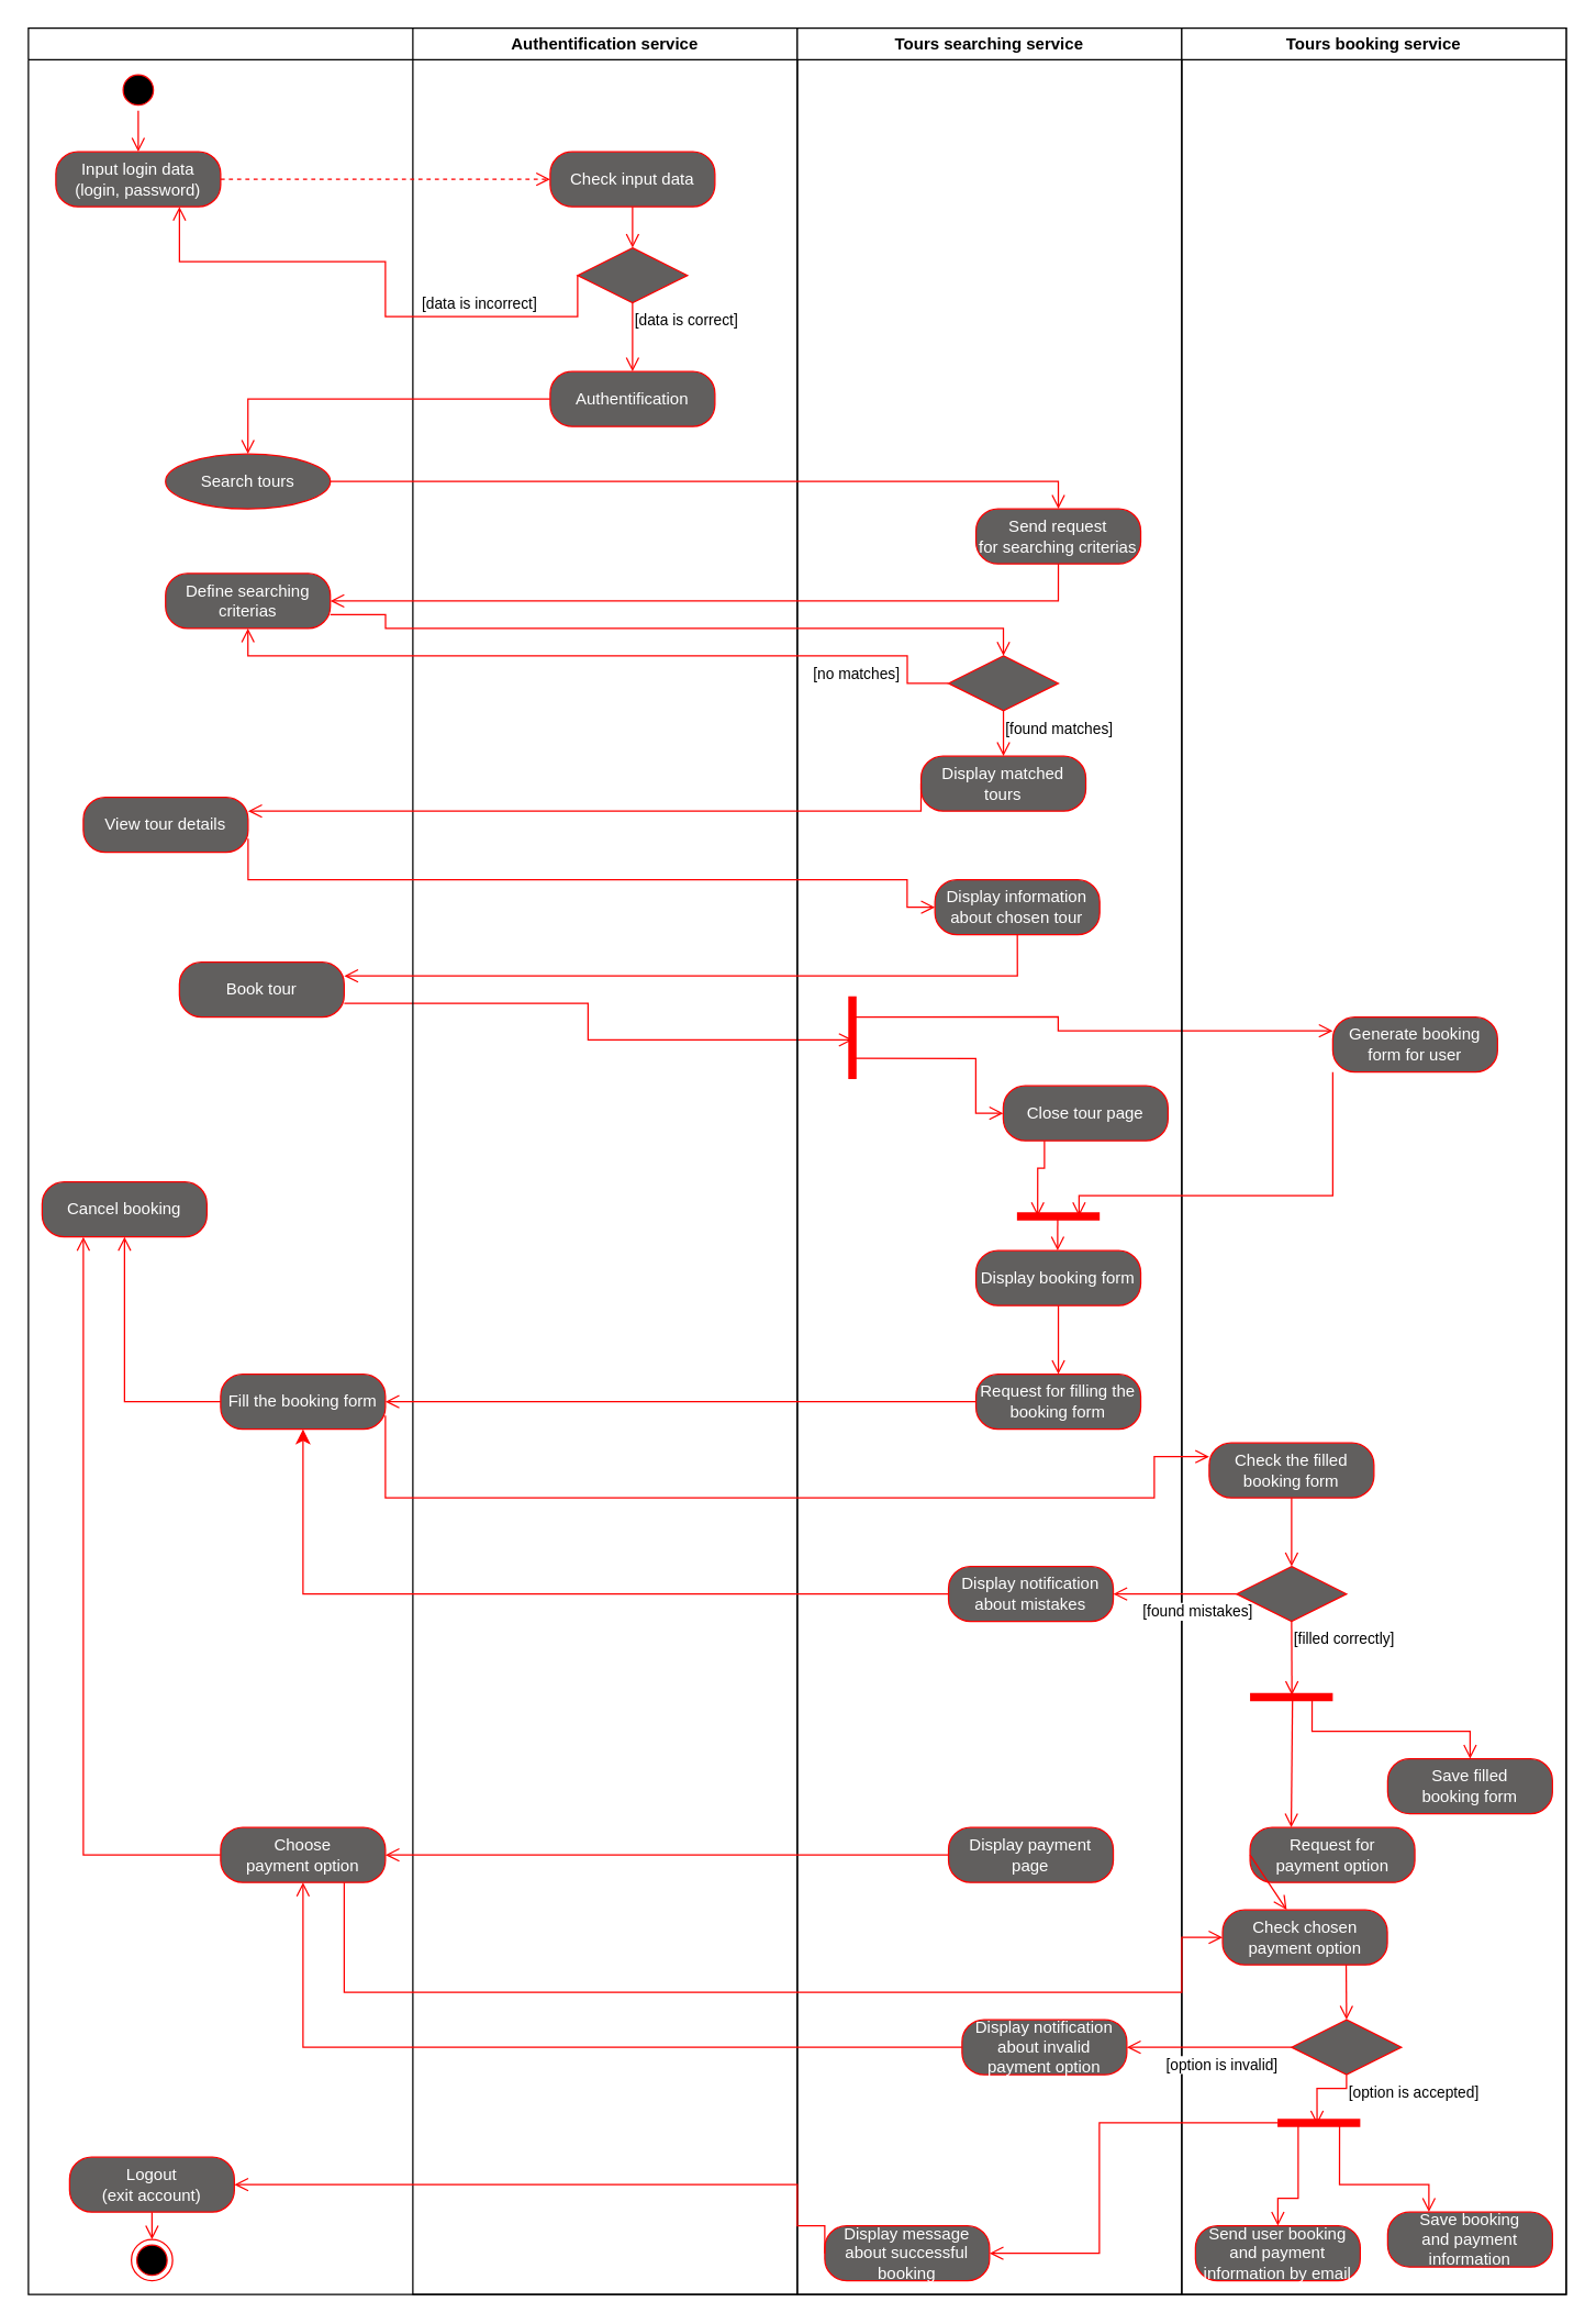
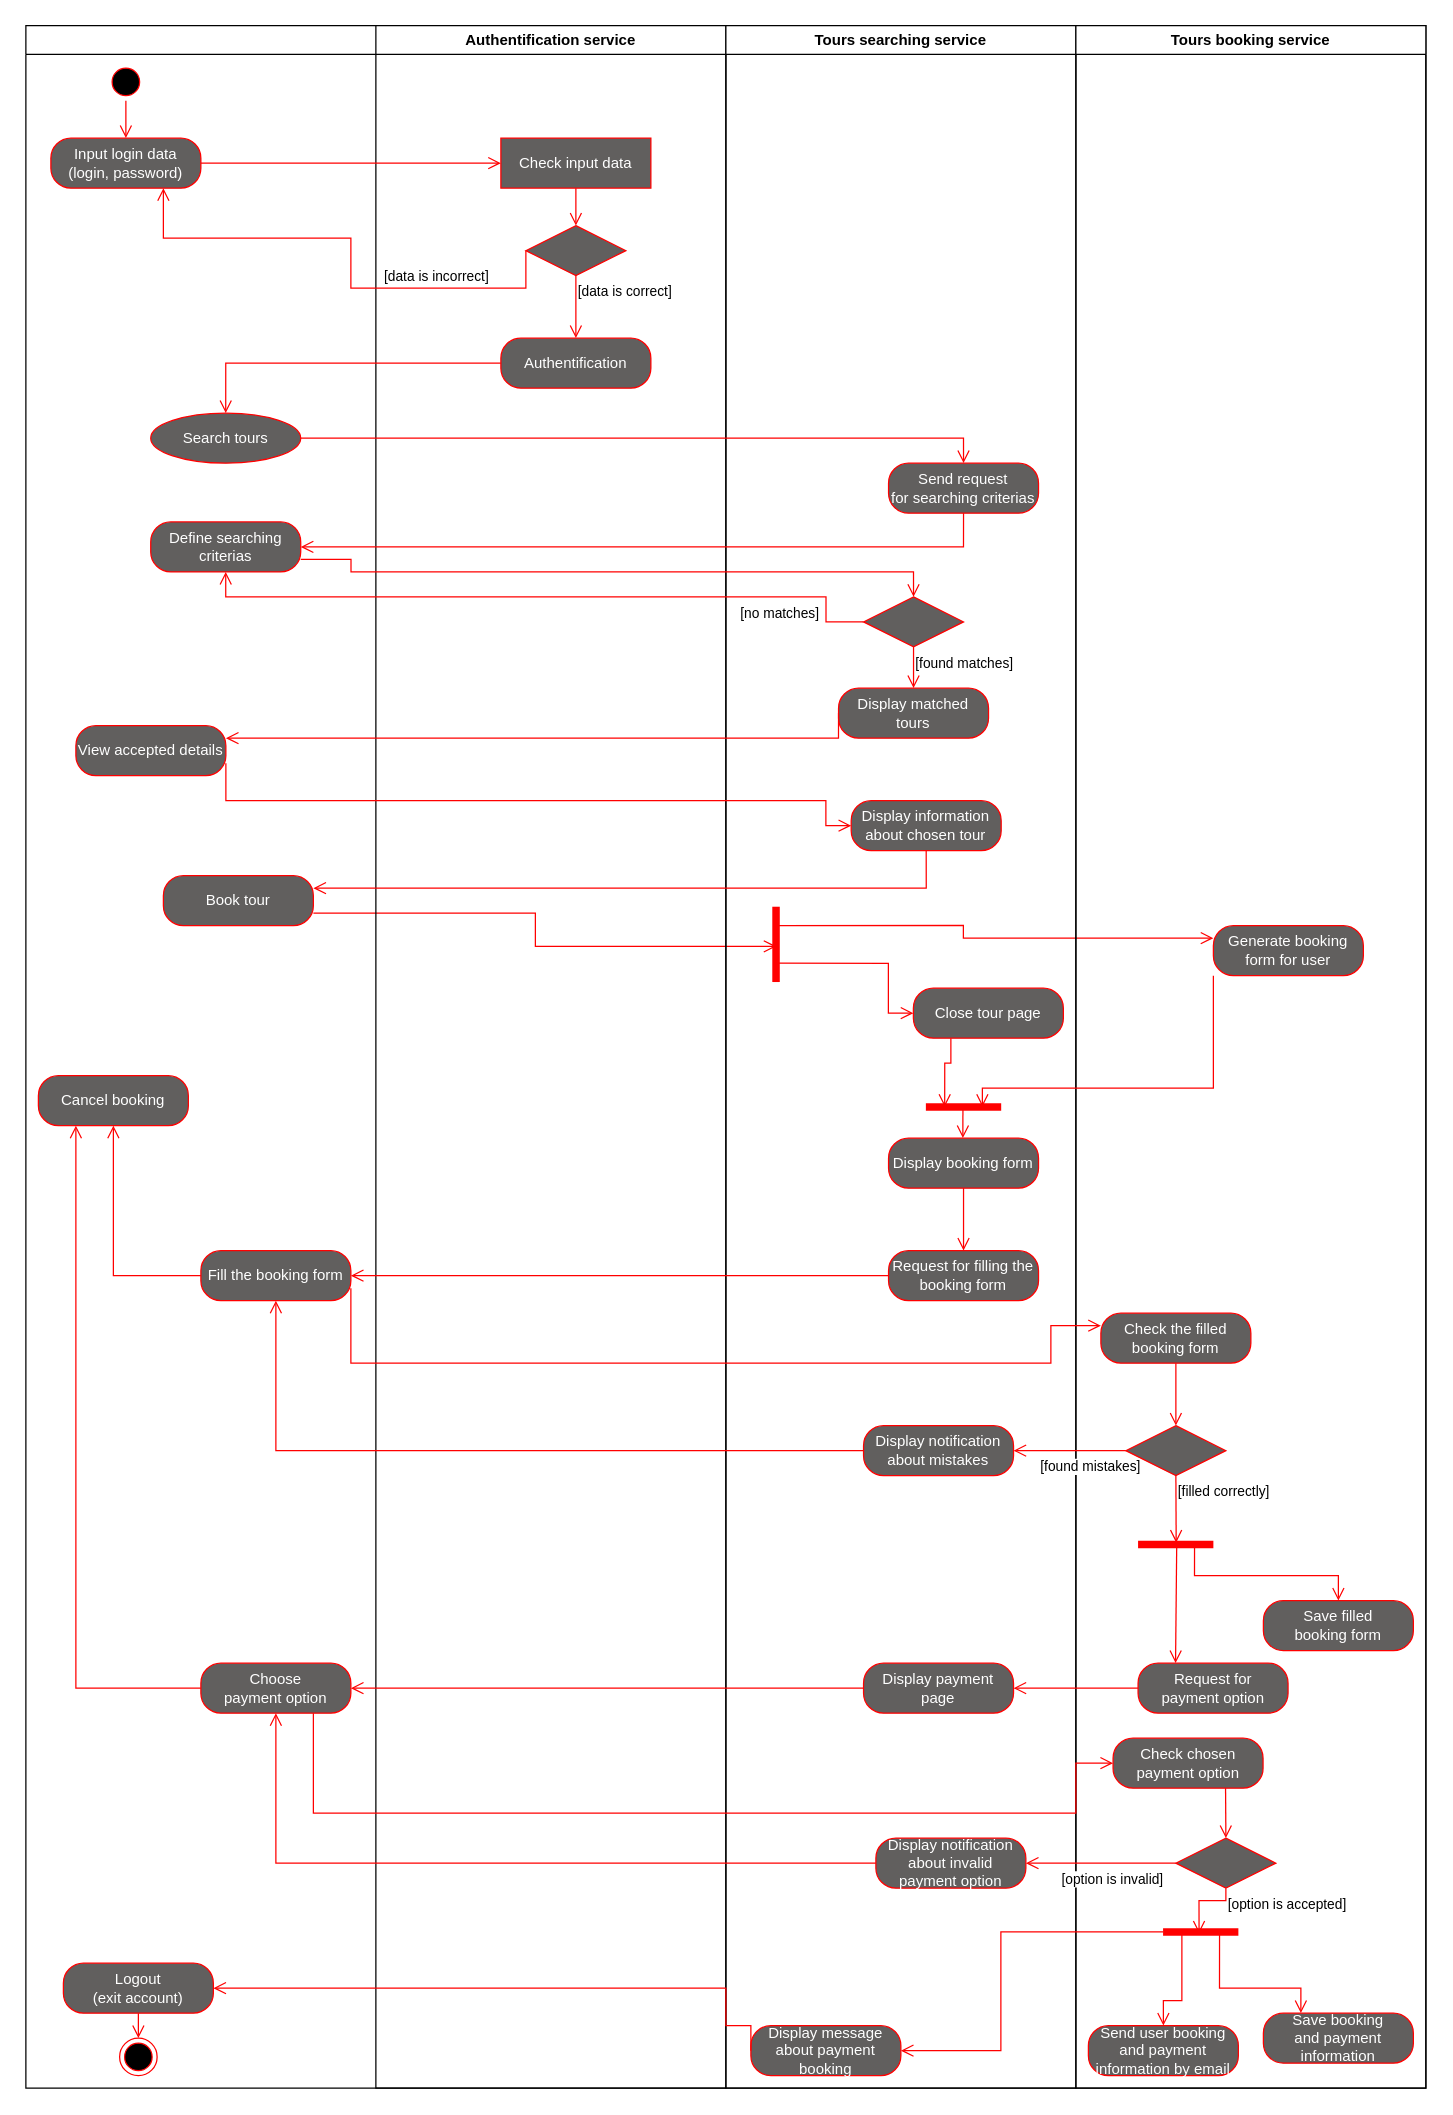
- <mxCell id="68" value="" style="html=1;verticalAlign=bottom;endArrow=open;endSize=8;strokeColor=#ff0000;rounded=0;exitX=1;exitY=0.5;exitDx=0;exitDy=0;edgeStyle=orthogonalEdgeStyle;entryX=0;entryY=0.5;entryDx=0;entryDy=0;dashed=1;" edge="1" source="5" parent="1" target="23"><mxGeometry relative="1" as="geometry"><mxPoint x="370" y="190" as="targetPoint" /><mxPoint x="260" y="160" as="sourcePoint" /><Array as="points"><mxPoint x="370" y="130" /><mxPoint x="370" y="130" /></Array></mxGeometry></mxCell>
+ <mxCell id="68" value="" style="html=1;verticalAlign=bottom;endArrow=open;endSize=8;strokeColor=#ff0000;rounded=0;exitX=1;exitY=0.5;exitDx=0;exitDy=0;edgeStyle=orthogonalEdgeStyle;entryX=0;entryY=0.5;entryDx=0;entryDy=0;" edge="1" source="5" parent="1" target="23"><mxGeometry relative="1" as="geometry"><mxPoint x="370" y="190" as="targetPoint" /><mxPoint x="260" y="160" as="sourcePoint" /><Array as="points"><mxPoint x="370" y="130" /><mxPoint x="370" y="130" /></Array></mxGeometry></mxCell>
- <mxCell id="23" value="Check input data" style="rounded=1;whiteSpace=wrap;html=1;arcSize=40;fontColor=#FFFFFF;fillColor=#615F5E;strokeColor=#ff0000;" vertex="1" parent="22"><mxGeometry x="100" y="90" width="120" height="40" as="geometry" /></mxCell>
+ <mxCell id="23" value="Check input data" style="whiteSpace=wrap;html=1;arcSize=40;fontColor=#FFFFFF;fillColor=#615F5E;strokeColor=#ff0000;rounded=0;" vertex="1" parent="22"><mxGeometry x="100" y="90" width="120" height="40" as="geometry" /></mxCell>
- <mxCell id="6" value="View tour details" style="rounded=1;whiteSpace=wrap;html=1;arcSize=40;fontColor=#FFFFFF;fillColor=#615F5E;strokeColor=#ff0000;" vertex="1" parent="2"><mxGeometry x="40" y="560" width="120" height="40" as="geometry" /></mxCell>
+ <mxCell id="6" value="View accepted details" style="rounded=1;whiteSpace=wrap;html=1;arcSize=40;fontColor=#FFFFFF;fillColor=#615F5E;strokeColor=#ff0000;" vertex="1" parent="2"><mxGeometry x="40" y="560" width="120" height="40" as="geometry" /></mxCell>
- <mxCell id="78" value="" style="html=1;align=left;verticalAlign=top;endArrow=classic;endSize=8;strokeColor=#ff0000;rounded=0;edgeStyle=orthogonalEdgeStyle;exitX=0;exitY=0.5;exitDx=0;exitDy=0;entryX=0.5;entryY=1;entryDx=0;entryDy=0;" edge="1" parent="1" source="37" target="7"><mxGeometry x="-0.429" relative="1" as="geometry"><mxPoint x="240" y="1310" as="targetPoint" /><mxPoint x="670" y="1310" as="sourcePoint" /><mxPoint as="offset" /><Array as="points" /></mxGeometry></mxCell>
+ <mxCell id="78" value="" style="html=1;align=left;verticalAlign=top;endArrow=open;endSize=8;strokeColor=#ff0000;rounded=0;edgeStyle=orthogonalEdgeStyle;exitX=0;exitY=0.5;exitDx=0;exitDy=0;entryX=0.5;entryY=1;entryDx=0;entryDy=0;" edge="1" parent="1" source="37" target="7"><mxGeometry x="-0.429" relative="1" as="geometry"><mxPoint x="240" y="1310" as="targetPoint" /><mxPoint x="670" y="1310" as="sourcePoint" /><mxPoint as="offset" /><Array as="points" /></mxGeometry></mxCell>
- <mxCell id="79" value="" style="html=1;align=left;verticalAlign=top;endArrow=open;endSize=8;strokeColor=#ff0000;rounded=0;exitX=0;exitY=0.5;exitDx=0;exitDy=0;" edge="1" parent="1" source="56" target="64"><mxGeometry x="-1" relative="1" as="geometry"><mxPoint x="830.13" y="1604" as="targetPoint" /><mxPoint x="831.13" y="1490" as="sourcePoint" /><mxPoint as="offset" /></mxGeometry></mxCell>
+ <mxCell id="79" value="" style="html=1;align=left;verticalAlign=top;endArrow=open;endSize=8;strokeColor=#ff0000;rounded=0;exitX=0;exitY=0.5;exitDx=0;exitDy=0;entryX=1;entryY=0.5;entryDx=0;entryDy=0;" edge="1" parent="1" source="56" target="38"><mxGeometry x="-1" relative="1" as="geometry"><mxPoint x="830.13" y="1604" as="targetPoint" /><mxPoint x="831.13" y="1490" as="sourcePoint" /><mxPoint as="offset" /></mxGeometry></mxCell>
- <mxCell id="47" value="Display message about successful booking" style="rounded=1;whiteSpace=wrap;html=1;arcSize=40;fontColor=#FFFFFF;fillColor=#615F5E;strokeColor=#ff0000;" vertex="1" parent="28"><mxGeometry x="20" y="1600" width="120" height="40" as="geometry" /></mxCell>
+ <mxCell id="47" value="Display message about payment booking" style="rounded=1;whiteSpace=wrap;html=1;arcSize=40;fontColor=#FFFFFF;fillColor=#615F5E;strokeColor=#ff0000;" vertex="1" parent="28"><mxGeometry x="20" y="1600" width="120" height="40" as="geometry" /></mxCell>
